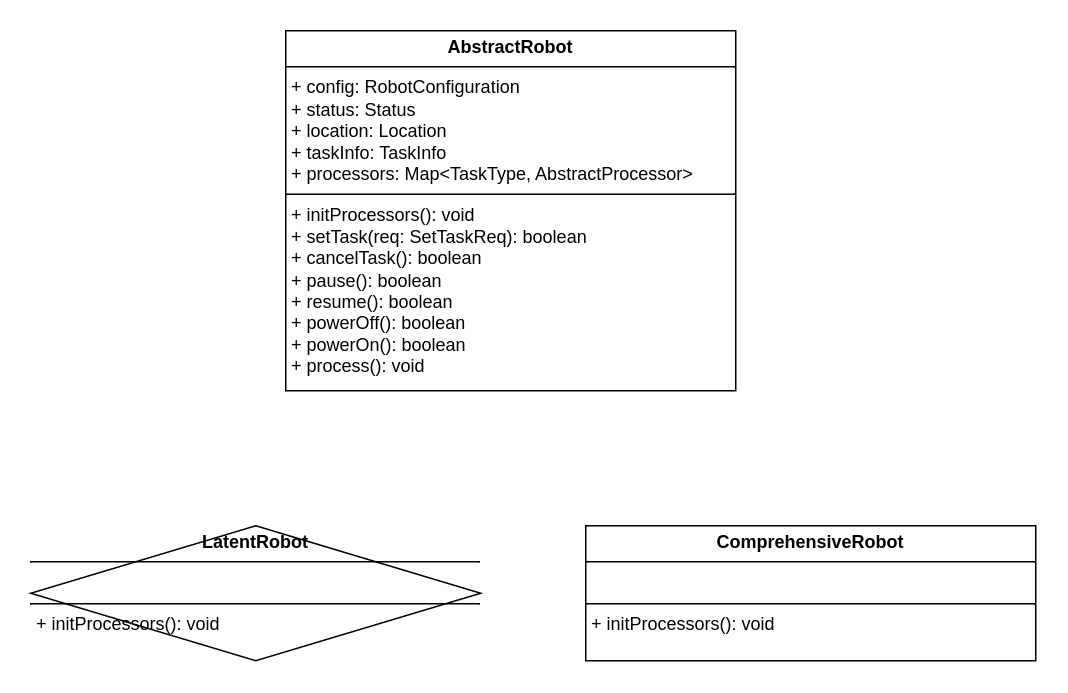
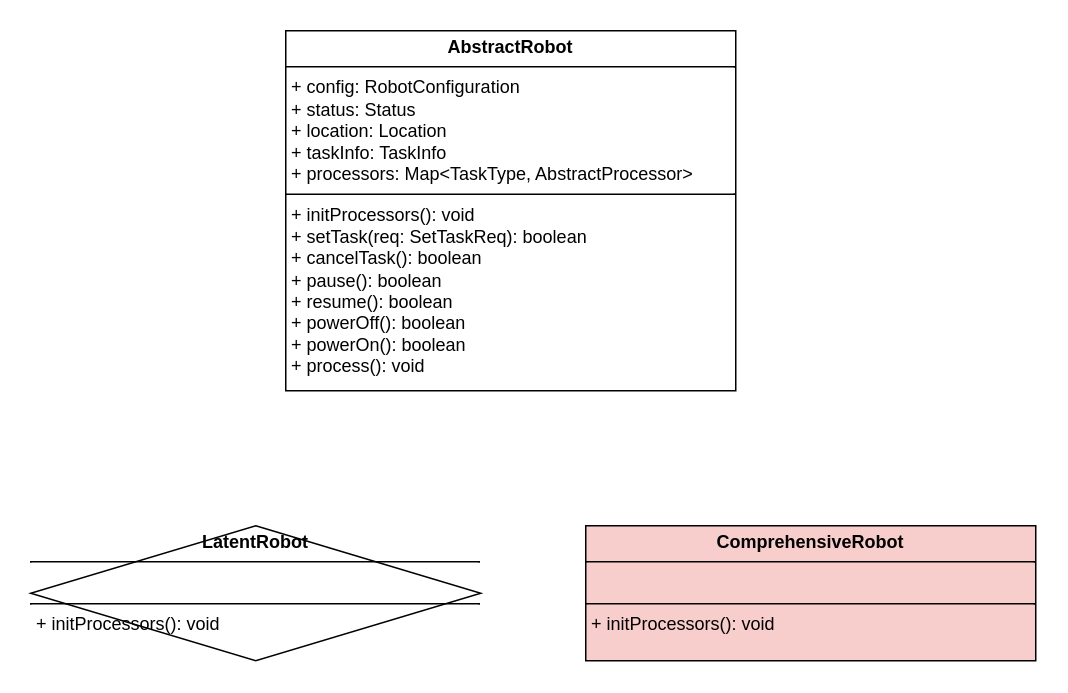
- <mxCell id="4" value="&lt;p style=&quot;margin:0px;margin-top:4px;text-align:center;&quot;&gt;&lt;b&gt;ComprehensiveRobot&lt;/b&gt;&lt;/p&gt;&lt;hr size=&quot;1&quot; style=&quot;border-style:solid;&quot;&gt;&lt;p style=&quot;margin:0px;margin-left:4px;&quot;&gt;&lt;br&gt;&lt;/p&gt;&lt;hr size=&quot;1&quot; style=&quot;border-style:solid;&quot;&gt;&lt;p style=&quot;margin:0px;margin-left:4px;&quot;&gt;+ initProcessors(): void&lt;br&gt;&lt;/p&gt;" style="verticalAlign=top;align=left;overflow=fill;html=1;whiteSpace=wrap;" vertex="1" parent="1"><mxGeometry x="390" y="350" width="300" height="90" as="geometry" /></mxCell>
+ <mxCell id="4" value="&lt;p style=&quot;margin:0px;margin-top:4px;text-align:center;&quot;&gt;&lt;b&gt;ComprehensiveRobot&lt;/b&gt;&lt;/p&gt;&lt;hr size=&quot;1&quot; style=&quot;border-style:solid;&quot;&gt;&lt;p style=&quot;margin:0px;margin-left:4px;&quot;&gt;&lt;br&gt;&lt;/p&gt;&lt;hr size=&quot;1&quot; style=&quot;border-style:solid;&quot;&gt;&lt;p style=&quot;margin:0px;margin-left:4px;&quot;&gt;+ initProcessors(): void&lt;br&gt;&lt;/p&gt;" style="verticalAlign=top;align=left;overflow=fill;html=1;whiteSpace=wrap;fillColor=#f8cecc;" vertex="1" parent="1"><mxGeometry x="390" y="350" width="300" height="90" as="geometry" /></mxCell>
